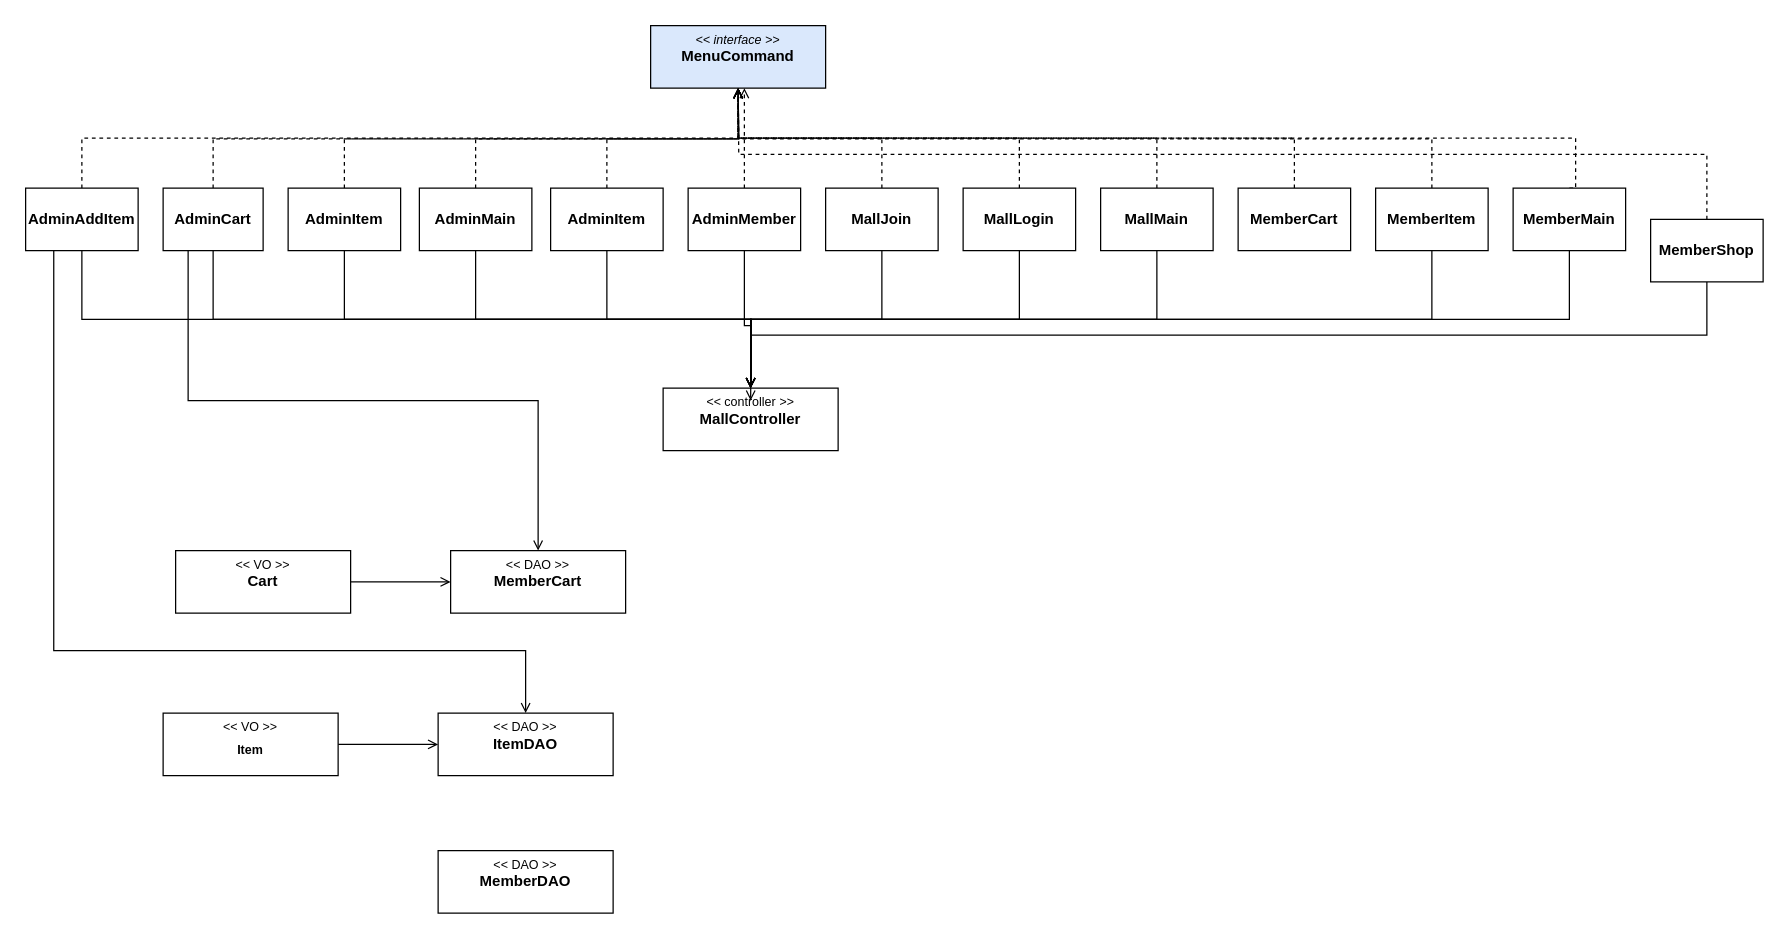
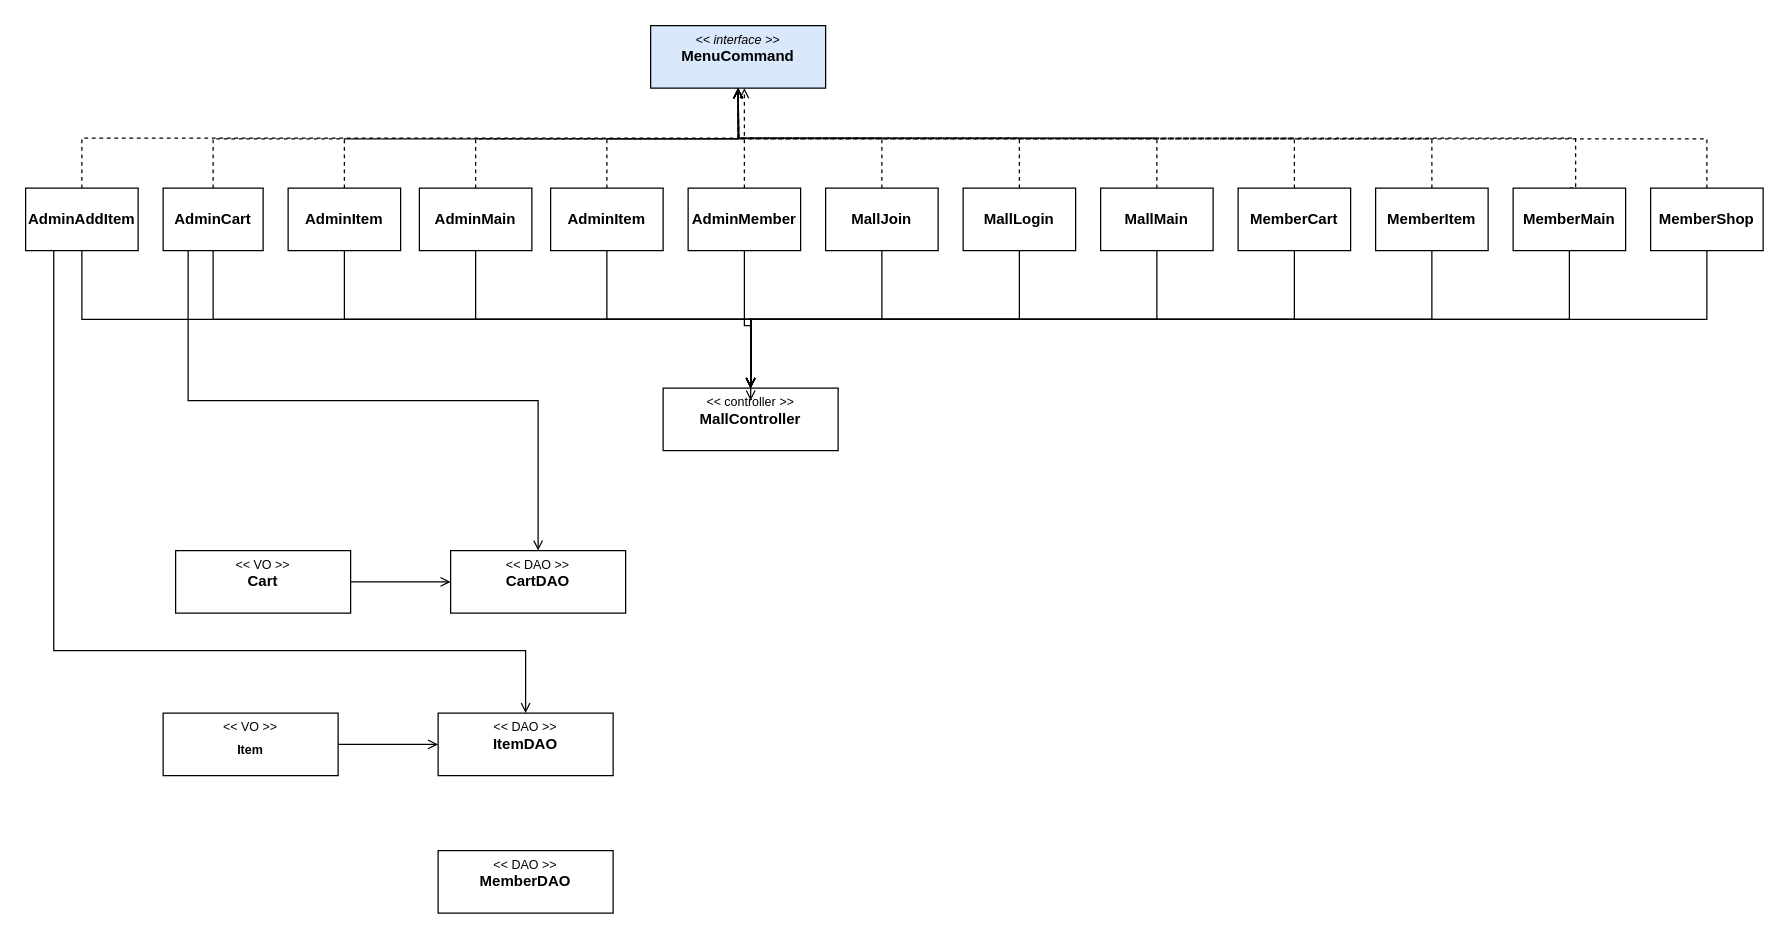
- <mxCell id="47" value="&lt;p style=&quot;margin:0px;margin-top:4px;text-align:center;&quot;&gt;&lt;br&gt;&lt;b&gt;MemberShop&lt;/b&gt;&lt;/p&gt;&lt;p style=&quot;margin:0px;margin-left:4px;&quot;&gt;&lt;br&gt;&lt;/p&gt;" style="verticalAlign=top;align=left;overflow=fill;fontSize=12;fontFamily=Helvetica;html=1;" vertex="1" parent="1"><mxGeometry x="1320" y="175" width="90" height="50" as="geometry" /></mxCell>
+ <mxCell id="47" value="&lt;p style=&quot;margin:0px;margin-top:4px;text-align:center;&quot;&gt;&lt;br&gt;&lt;b&gt;MemberShop&lt;/b&gt;&lt;/p&gt;&lt;p style=&quot;margin:0px;margin-left:4px;&quot;&gt;&lt;br&gt;&lt;/p&gt;" style="verticalAlign=top;align=left;overflow=fill;fontSize=12;fontFamily=Helvetica;html=1;" vertex="1" parent="1"><mxGeometry x="1320" y="150" width="90" height="50" as="geometry" /></mxCell>
+ <mxCell id="37" style="edgeStyle=orthogonalEdgeStyle;rounded=0;orthogonalLoop=1;jettySize=auto;html=1;exitX=0.5;exitY=1;exitDx=0;exitDy=0;entryX=0.5;entryY=0;entryDx=0;entryDy=0;endArrow=open;endFill=0;" edge="1" parent="1" source="38" target="3"><mxGeometry relative="1" as="geometry" /></mxCell>
- <mxCell id="4" value="&lt;p style=&quot;margin:0px;margin-top:4px;text-align:center;&quot;&gt;&lt;span style=&quot;font-size: 10px;&quot;&gt;&amp;lt;&amp;lt; DAO&lt;/span&gt;&lt;span style=&quot;font-size: 10px;&quot;&gt;&amp;nbsp;&lt;/span&gt;&lt;span style=&quot;font-size: 10px;&quot;&gt;&amp;gt;&amp;gt;&lt;/span&gt;&lt;br&gt;&lt;b&gt;MemberCart&lt;/b&gt;&lt;/p&gt;&lt;p style=&quot;margin:0px;margin-left:4px;&quot;&gt;&lt;br&gt;&lt;/p&gt;" style="verticalAlign=top;align=left;overflow=fill;fontSize=12;fontFamily=Helvetica;html=1;" vertex="1" parent="1"><mxGeometry x="360" y="440" width="140" height="50" as="geometry" /></mxCell>
+ <mxCell id="4" value="&lt;p style=&quot;margin:0px;margin-top:4px;text-align:center;&quot;&gt;&lt;span style=&quot;font-size: 10px;&quot;&gt;&amp;lt;&amp;lt; DAO&lt;/span&gt;&lt;span style=&quot;font-size: 10px;&quot;&gt;&amp;nbsp;&lt;/span&gt;&lt;span style=&quot;font-size: 10px;&quot;&gt;&amp;gt;&amp;gt;&lt;/span&gt;&lt;br&gt;&lt;b&gt;CartDAO&lt;/b&gt;&lt;/p&gt;&lt;p style=&quot;margin:0px;margin-left:4px;&quot;&gt;&lt;br&gt;&lt;/p&gt;" style="verticalAlign=top;align=left;overflow=fill;fontSize=12;fontFamily=Helvetica;html=1;" vertex="1" parent="1"><mxGeometry x="360" y="440" width="140" height="50" as="geometry" /></mxCell>
